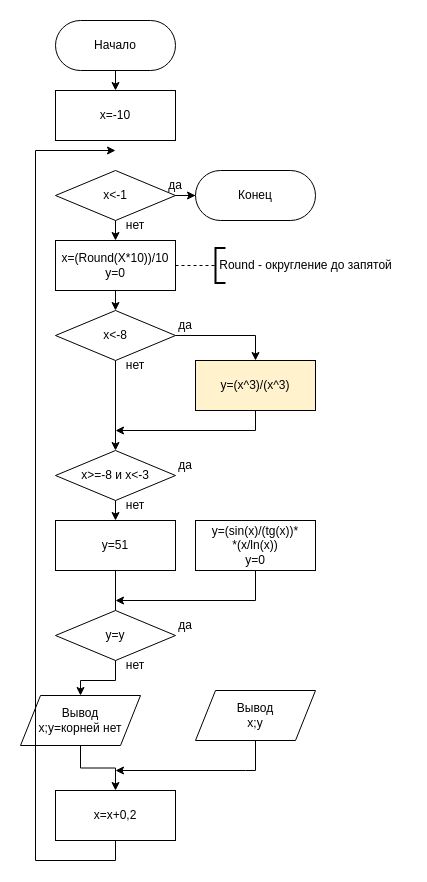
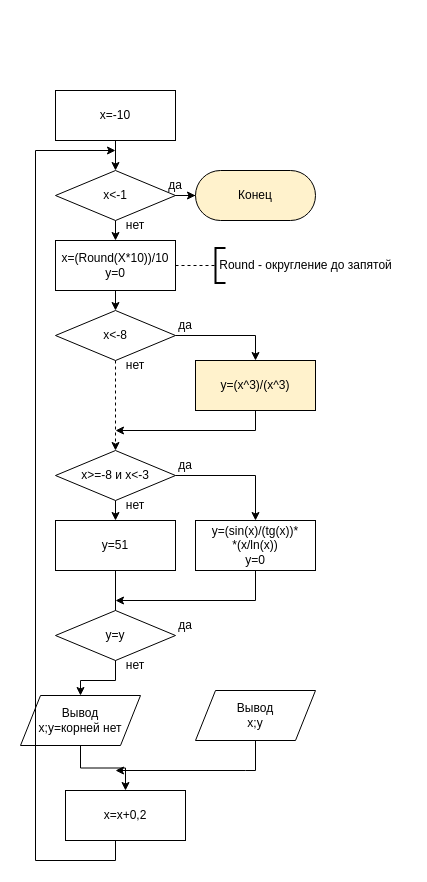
- <mxCell id="3" value="&lt;font style=&quot;vertical-align: inherit;&quot;&gt;&lt;font style=&quot;vertical-align: inherit;&quot;&gt;Начало&lt;br&gt;&lt;/font&gt;&lt;/font&gt;" style="rounded=1;whiteSpace=wrap;html=1;arcSize=50;" parent="1" vertex="1"><mxGeometry x="55" y="20" width="120" height="50" as="geometry" /></mxCell>
- <mxCell id="2" style="edgeStyle=orthogonalEdgeStyle;rounded=0;orthogonalLoop=1;jettySize=auto;html=1;exitX=0.5;exitY=1;exitDx=0;exitDy=0;entryX=0.5;entryY=0;entryDx=0;entryDy=0;" parent="1" source="3" target="5" edge="1"><mxGeometry relative="1" as="geometry" /></mxCell>
+ <mxCell id="4" style="edgeStyle=orthogonalEdgeStyle;rounded=0;orthogonalLoop=1;jettySize=auto;html=1;exitX=0.5;exitY=1;exitDx=0;exitDy=0;entryX=0.5;entryY=0;entryDx=0;entryDy=0;" parent="1" source="5" target="8" edge="1"><mxGeometry relative="1" as="geometry"><mxPoint x="115" y="160" as="targetPoint" /></mxGeometry></mxCell>
- <mxCell id="42" value="Конец" style="rounded=1;whiteSpace=wrap;html=1;arcSize=50;" parent="1" vertex="1"><mxGeometry x="195" y="170" width="120" height="50" as="geometry" /></mxCell>
+ <mxCell id="42" value="Конец" style="rounded=1;whiteSpace=wrap;html=1;arcSize=50;fillColor=#fff2cc;" parent="1" vertex="1"><mxGeometry x="195" y="170" width="120" height="50" as="geometry" /></mxCell>
- <mxCell id="12" style="edgeStyle=orthogonalEdgeStyle;rounded=0;orthogonalLoop=1;jettySize=auto;html=1;exitX=0.5;exitY=1;exitDx=0;exitDy=0;entryX=0.5;entryY=0;entryDx=0;entryDy=0;" parent="1" source="13" target="18" edge="1"><mxGeometry relative="1" as="geometry" /></mxCell>
+ <mxCell id="12" style="edgeStyle=orthogonalEdgeStyle;rounded=0;orthogonalLoop=1;jettySize=auto;html=1;exitX=0.5;exitY=1;exitDx=0;exitDy=0;entryX=0.5;entryY=0;entryDx=0;entryDy=0;dashed=1;" parent="1" source="13" target="18" edge="1"><mxGeometry relative="1" as="geometry" /></mxCell>
+ <mxCell id="16" style="edgeStyle=orthogonalEdgeStyle;rounded=0;orthogonalLoop=1;jettySize=auto;html=1;exitX=1;exitY=0.5;exitDx=0;exitDy=0;entryX=0.5;entryY=0;entryDx=0;entryDy=0;" parent="1" source="18" target="20" edge="1"><mxGeometry relative="1" as="geometry" /></mxCell>
- <mxCell id="30" value="x=x+0,2" style="rounded=0;whiteSpace=wrap;html=1;" parent="1" vertex="1"><mxGeometry x="55" y="790" width="120" height="50" as="geometry" /></mxCell>
+ <mxCell id="30" value="x=x+0,2" style="rounded=0;whiteSpace=wrap;html=1;" parent="1" vertex="1"><mxGeometry x="65" y="790" width="120" height="50" as="geometry" /></mxCell>
